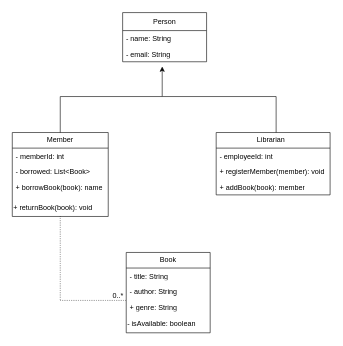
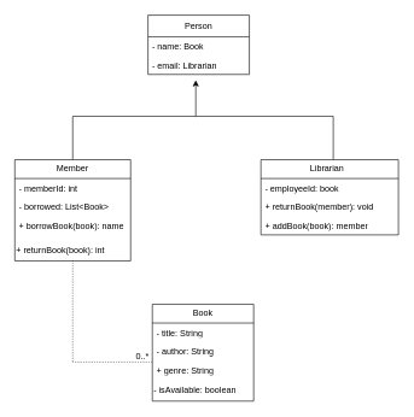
- <mxCell id="3" value="- name: String" style="text;strokeColor=none;fillColor=none;align=left;verticalAlign=top;spacingLeft=4;spacingRight=4;overflow=hidden;rotatable=0;points=[[0,0.5],[1,0.5]];portConstraint=eastwest;whiteSpace=wrap;html=1;" parent="2" vertex="1"><mxGeometry y="30" width="140" height="26" as="geometry" /></mxCell>
+ <mxCell id="3" value="- name: Book" style="text;strokeColor=none;fillColor=none;align=left;verticalAlign=top;spacingLeft=4;spacingRight=4;overflow=hidden;rotatable=0;points=[[0,0.5],[1,0.5]];portConstraint=eastwest;whiteSpace=wrap;html=1;" parent="2" vertex="1"><mxGeometry y="30" width="140" height="26" as="geometry" /></mxCell>
- <mxCell id="4" value="- email: String" style="text;strokeColor=none;fillColor=none;align=left;verticalAlign=top;spacingLeft=4;spacingRight=4;overflow=hidden;rotatable=0;points=[[0,0.5],[1,0.5]];portConstraint=eastwest;whiteSpace=wrap;html=1;" parent="2" vertex="1"><mxGeometry y="56" width="140" height="26" as="geometry" /></mxCell>
+ <mxCell id="4" value="- email: Librarian" style="text;strokeColor=none;fillColor=none;align=left;verticalAlign=top;spacingLeft=4;spacingRight=4;overflow=hidden;rotatable=0;points=[[0,0.5],[1,0.5]];portConstraint=eastwest;whiteSpace=wrap;html=1;" parent="2" vertex="1"><mxGeometry y="56" width="140" height="26" as="geometry" /></mxCell>
- <mxCell id="12" value="- employeeId: int" style="text;strokeColor=none;fillColor=none;align=left;verticalAlign=top;spacingLeft=4;spacingRight=4;overflow=hidden;rotatable=0;points=[[0,0.5],[1,0.5]];portConstraint=eastwest;whiteSpace=wrap;html=1;" parent="11" vertex="1"><mxGeometry y="26" width="190" height="26" as="geometry" /></mxCell>
+ <mxCell id="12" value="- employeeId: book" style="text;strokeColor=none;fillColor=none;align=left;verticalAlign=top;spacingLeft=4;spacingRight=4;overflow=hidden;rotatable=0;points=[[0,0.5],[1,0.5]];portConstraint=eastwest;whiteSpace=wrap;html=1;" parent="11" vertex="1"><mxGeometry y="26" width="190" height="26" as="geometry" /></mxCell>
- <mxCell id="13" value="+ registerMember(member): void" style="text;strokeColor=none;fillColor=none;align=left;verticalAlign=top;spacingLeft=4;spacingRight=4;overflow=hidden;rotatable=0;points=[[0,0.5],[1,0.5]];portConstraint=eastwest;whiteSpace=wrap;html=1;" parent="11" vertex="1"><mxGeometry y="52" width="190" height="26" as="geometry" /></mxCell>
+ <mxCell id="13" value="+ returnBook(member): void" style="text;strokeColor=none;fillColor=none;align=left;verticalAlign=top;spacingLeft=4;spacingRight=4;overflow=hidden;rotatable=0;points=[[0,0.5],[1,0.5]];portConstraint=eastwest;whiteSpace=wrap;html=1;" parent="11" vertex="1"><mxGeometry y="52" width="190" height="26" as="geometry" /></mxCell>
- <mxCell id="10" value="+ returnBook(book): void" style="text;strokeColor=none;align=left;fillColor=none;html=1;verticalAlign=middle;whiteSpace=wrap;rounded=0;" parent="6" vertex="1"><mxGeometry y="110" width="160" height="30" as="geometry" /></mxCell>
+ <mxCell id="10" value="+ returnBook(book): int" style="text;strokeColor=none;align=left;fillColor=none;html=1;verticalAlign=middle;whiteSpace=wrap;rounded=0;" parent="6" vertex="1"><mxGeometry y="110" width="160" height="30" as="geometry" /></mxCell>
